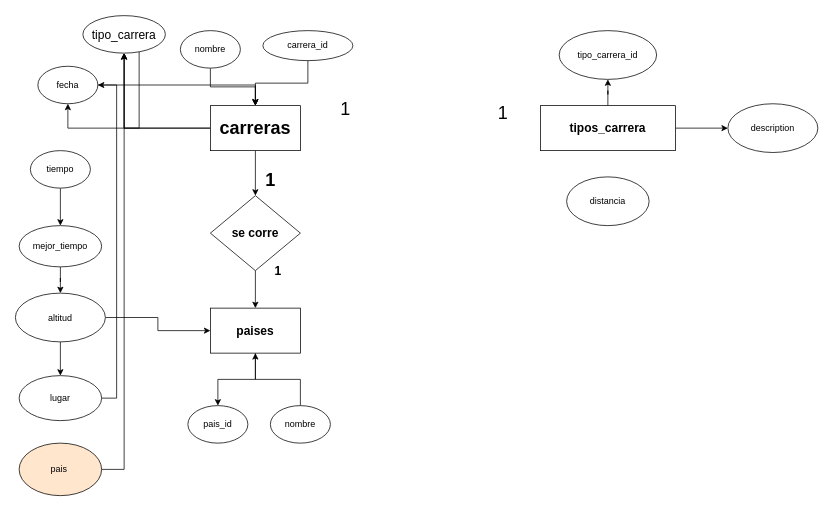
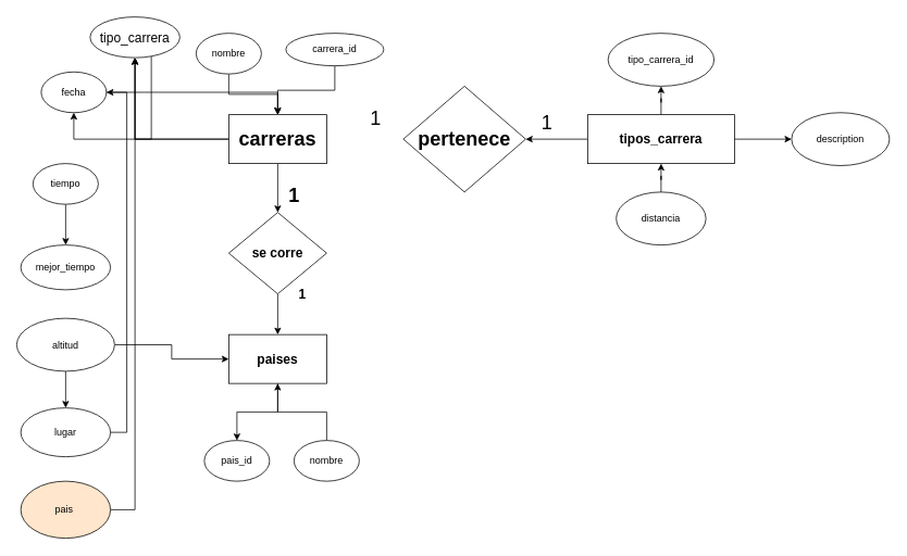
+ <mxCell id="18" value="&lt;font style=&quot;font-size: 24px;&quot;&gt;&lt;b&gt;pertenece&lt;/b&gt;&lt;/font&gt;" style="rhombus;whiteSpace=wrap;html=1;rounded=0;" vertex="1" parent="1"><mxGeometry x="494" y="105" width="150" height="130" as="geometry" /></mxCell>
+ <mxCell id="6" value="" style="edgeStyle=orthogonalEdgeStyle;rounded=0;orthogonalLoop=1;jettySize=auto;html=1;" edge="1" parent="1" source="9" target="18"><mxGeometry relative="1" as="geometry"><mxPoint x="630" y="170" as="targetPoint" /></mxGeometry></mxCell>
+ <mxCell id="30" value="" style="edgeStyle=orthogonalEdgeStyle;rounded=0;orthogonalLoop=1;jettySize=auto;html=1;" edge="1" parent="1" source="31" target="9"><mxGeometry relative="1" as="geometry" /></mxCell>
- <mxCell id="16" value="" style="edgeStyle=orthogonalEdgeStyle;rounded=0;orthogonalLoop=1;jettySize=auto;html=1;" edge="1" parent="1" source="17" target="36"><mxGeometry relative="1" as="geometry" /></mxCell>
